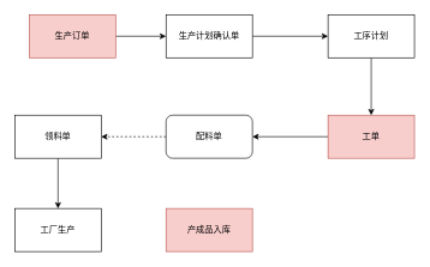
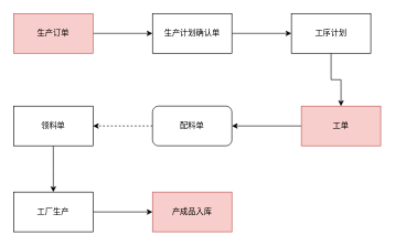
- <mxCell id="3" value="生产订单" style="rounded=0;whiteSpace=wrap;html=1;fillColor=#f8cecc;strokeColor=#b85450;" parent="1" vertex="1"><mxGeometry x="40" y="20" width="120" height="60" as="geometry" /></mxCell>
+ <mxCell id="3" value="生产订单" style="rounded=0;whiteSpace=wrap;html=1;fillColor=#f8cecc;strokeColor=#b85450;" parent="1" vertex="1"><mxGeometry x="20" y="20" width="120" height="60" as="geometry" /></mxCell>
- <mxCell id="9" value="工序计划" style="rounded=0;whiteSpace=wrap;html=1;" parent="1" vertex="1"><mxGeometry x="455" y="20" width="120" height="60" as="geometry" /></mxCell>
+ <mxCell id="9" value="工序计划" style="rounded=0;whiteSpace=wrap;html=1;" parent="1" vertex="1"><mxGeometry x="440" y="20" width="120" height="60" as="geometry" /></mxCell>
+ <mxCell id="15" value="" style="edgeStyle=orthogonalEdgeStyle;rounded=0;orthogonalLoop=1;jettySize=auto;html=1;" parent="1" source="16" target="14" edge="1"><mxGeometry relative="1" as="geometry" /></mxCell>
